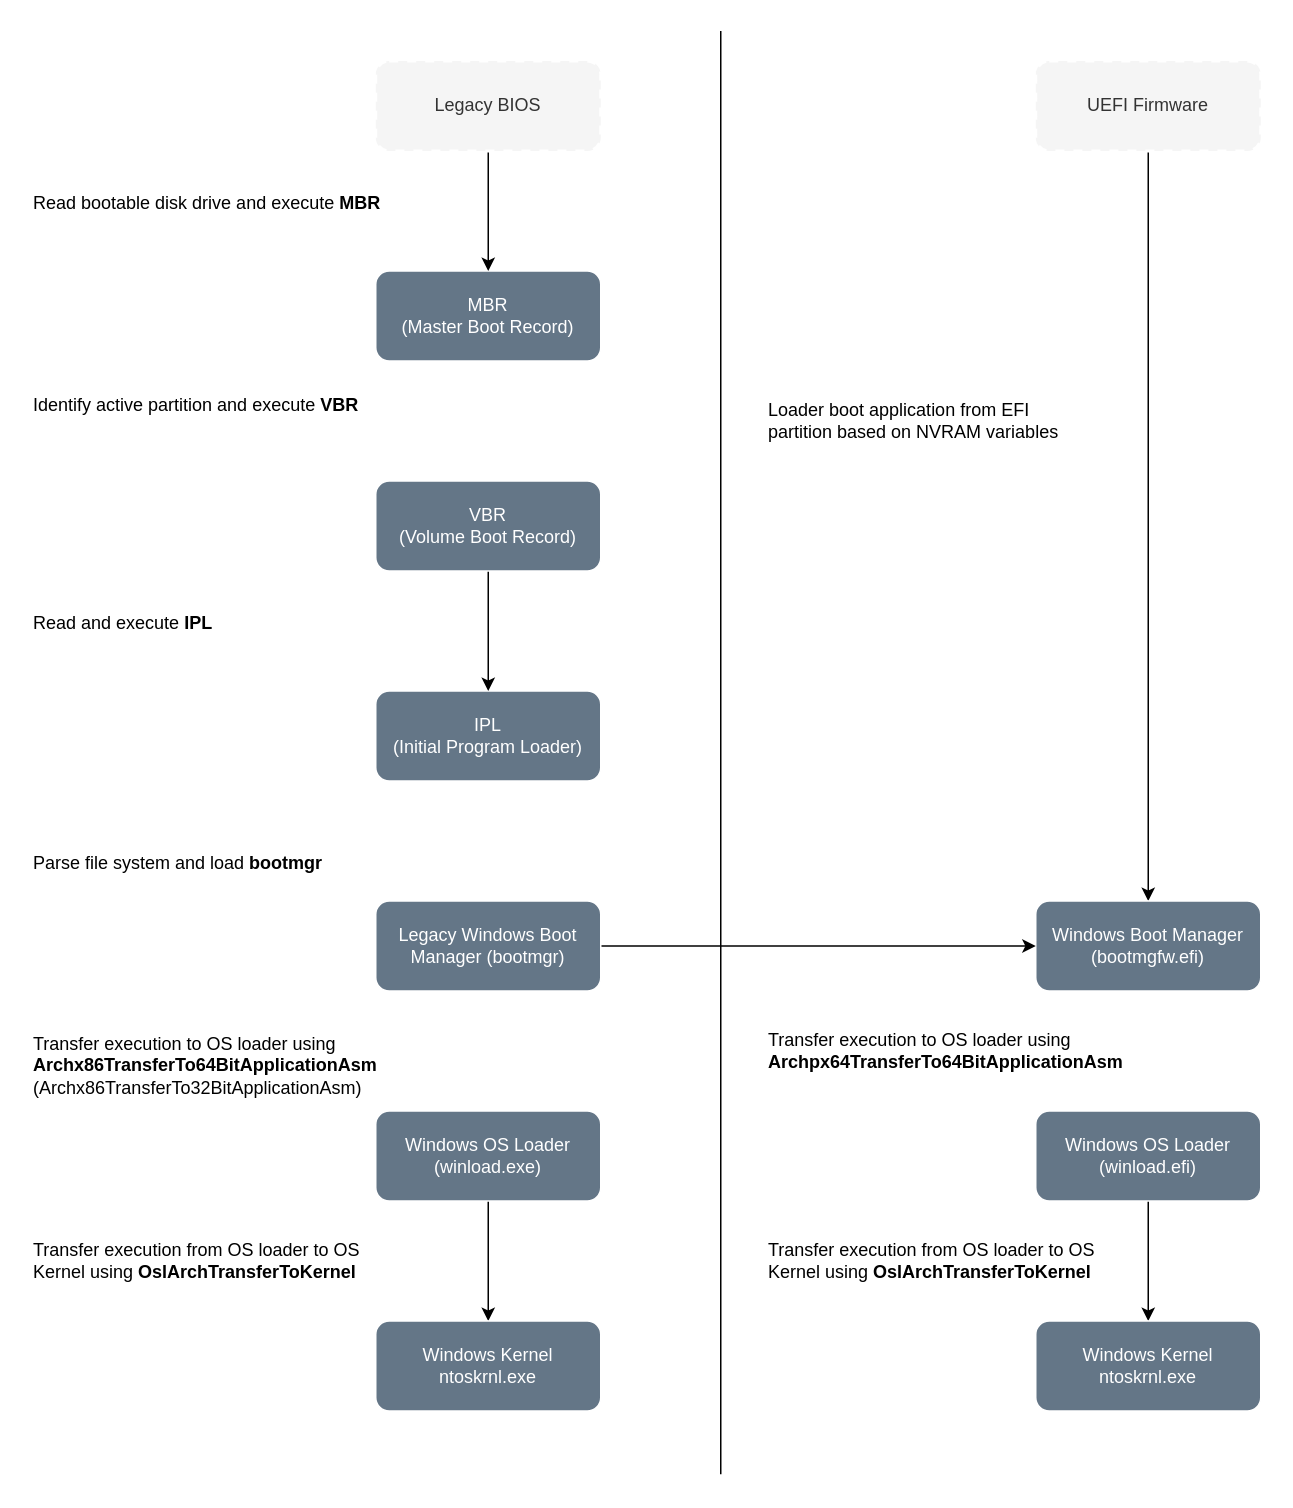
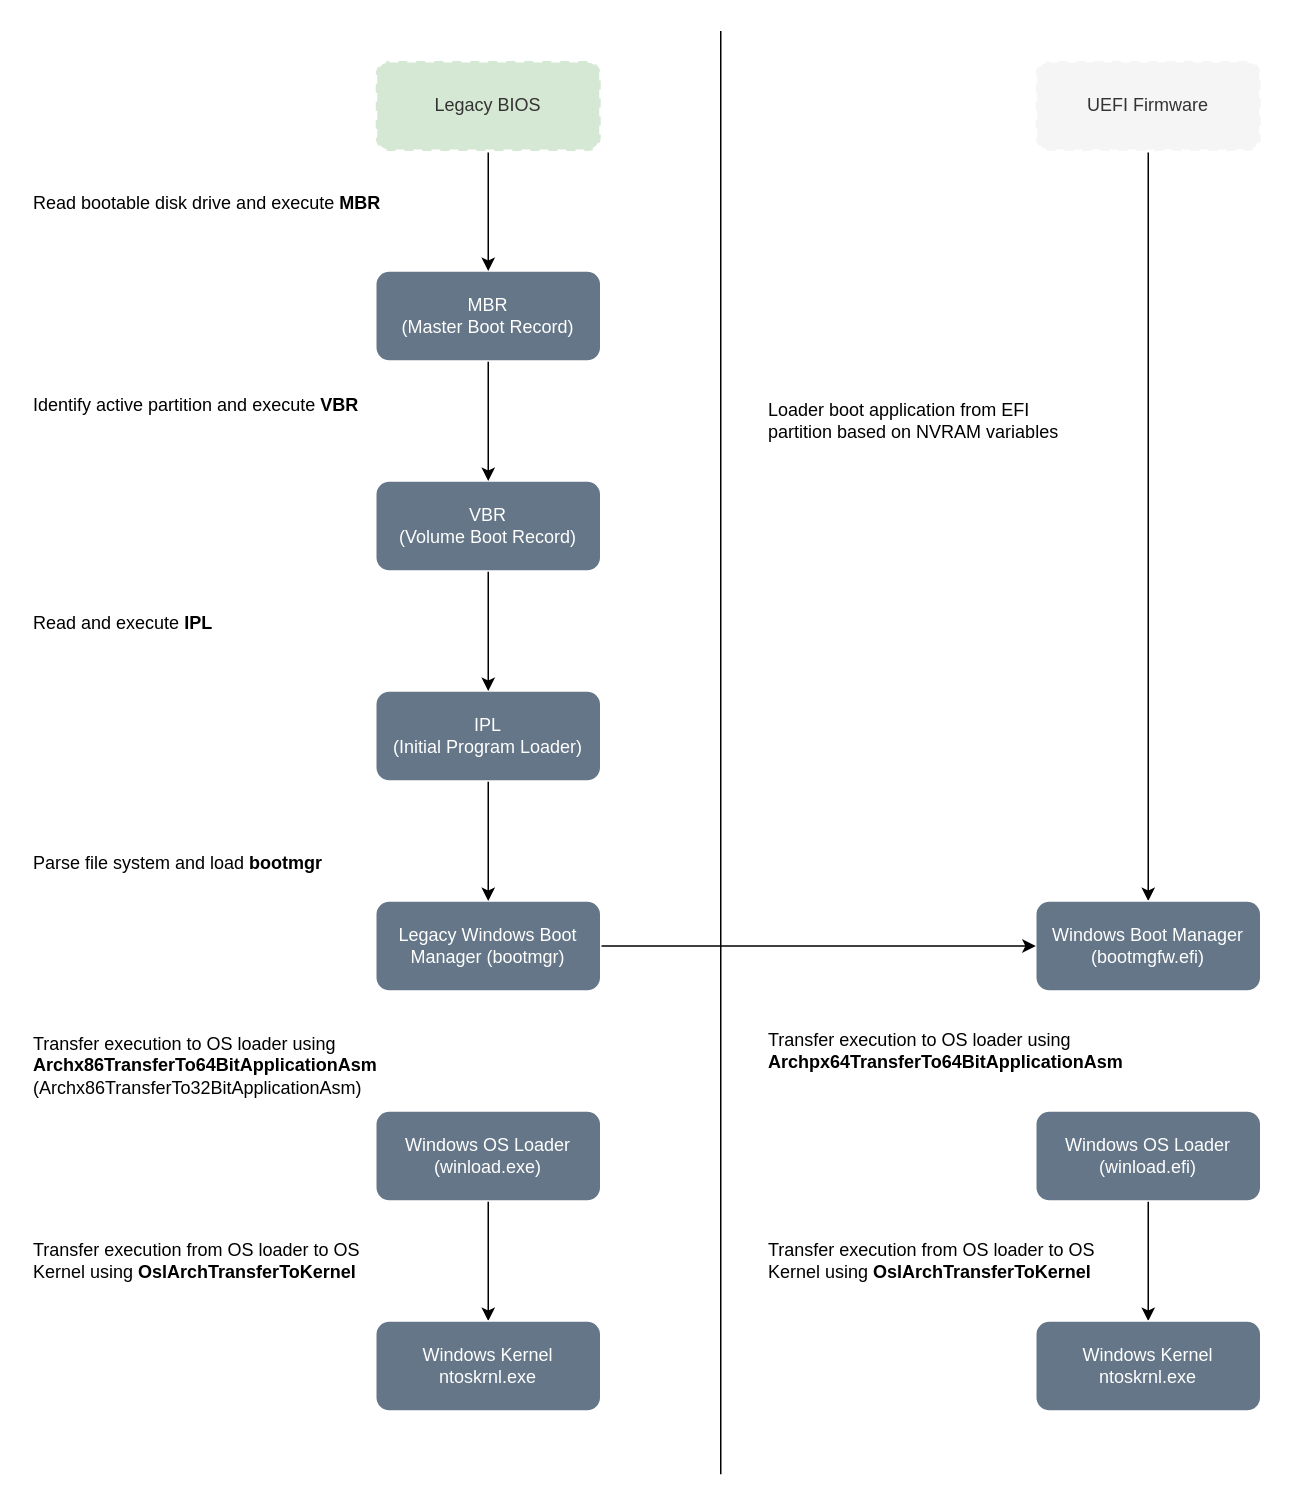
- <mxCell id="20" value="Legacy BIOS" style="rounded=1;whiteSpace=wrap;html=1;dashed=1;strokeWidth=2;fillColor=#f5f5f5;fontColor=#333333;strokeColor=#FFFFFF;" parent="1" vertex="1"><mxGeometry x="250" y="40" width="150" height="60" as="geometry" /></mxCell>
+ <mxCell id="20" value="Legacy BIOS" style="rounded=1;whiteSpace=wrap;html=1;dashed=1;strokeWidth=2;fillColor=#d5e8d4;fontColor=#333333;strokeColor=#FFFFFF;" parent="1" vertex="1"><mxGeometry x="250" y="40" width="150" height="60" as="geometry" /></mxCell>
+ <mxCell id="14" value="" style="edgeStyle=orthogonalEdgeStyle;rounded=0;orthogonalLoop=1;jettySize=auto;html=1;" parent="1" source="15" target="13" edge="1"><mxGeometry relative="1" as="geometry" /></mxCell>
+ <mxCell id="10" value="" style="edgeStyle=orthogonalEdgeStyle;rounded=0;orthogonalLoop=1;jettySize=auto;html=1;" parent="1" source="11" target="9" edge="1"><mxGeometry relative="1" as="geometry" /></mxCell>
